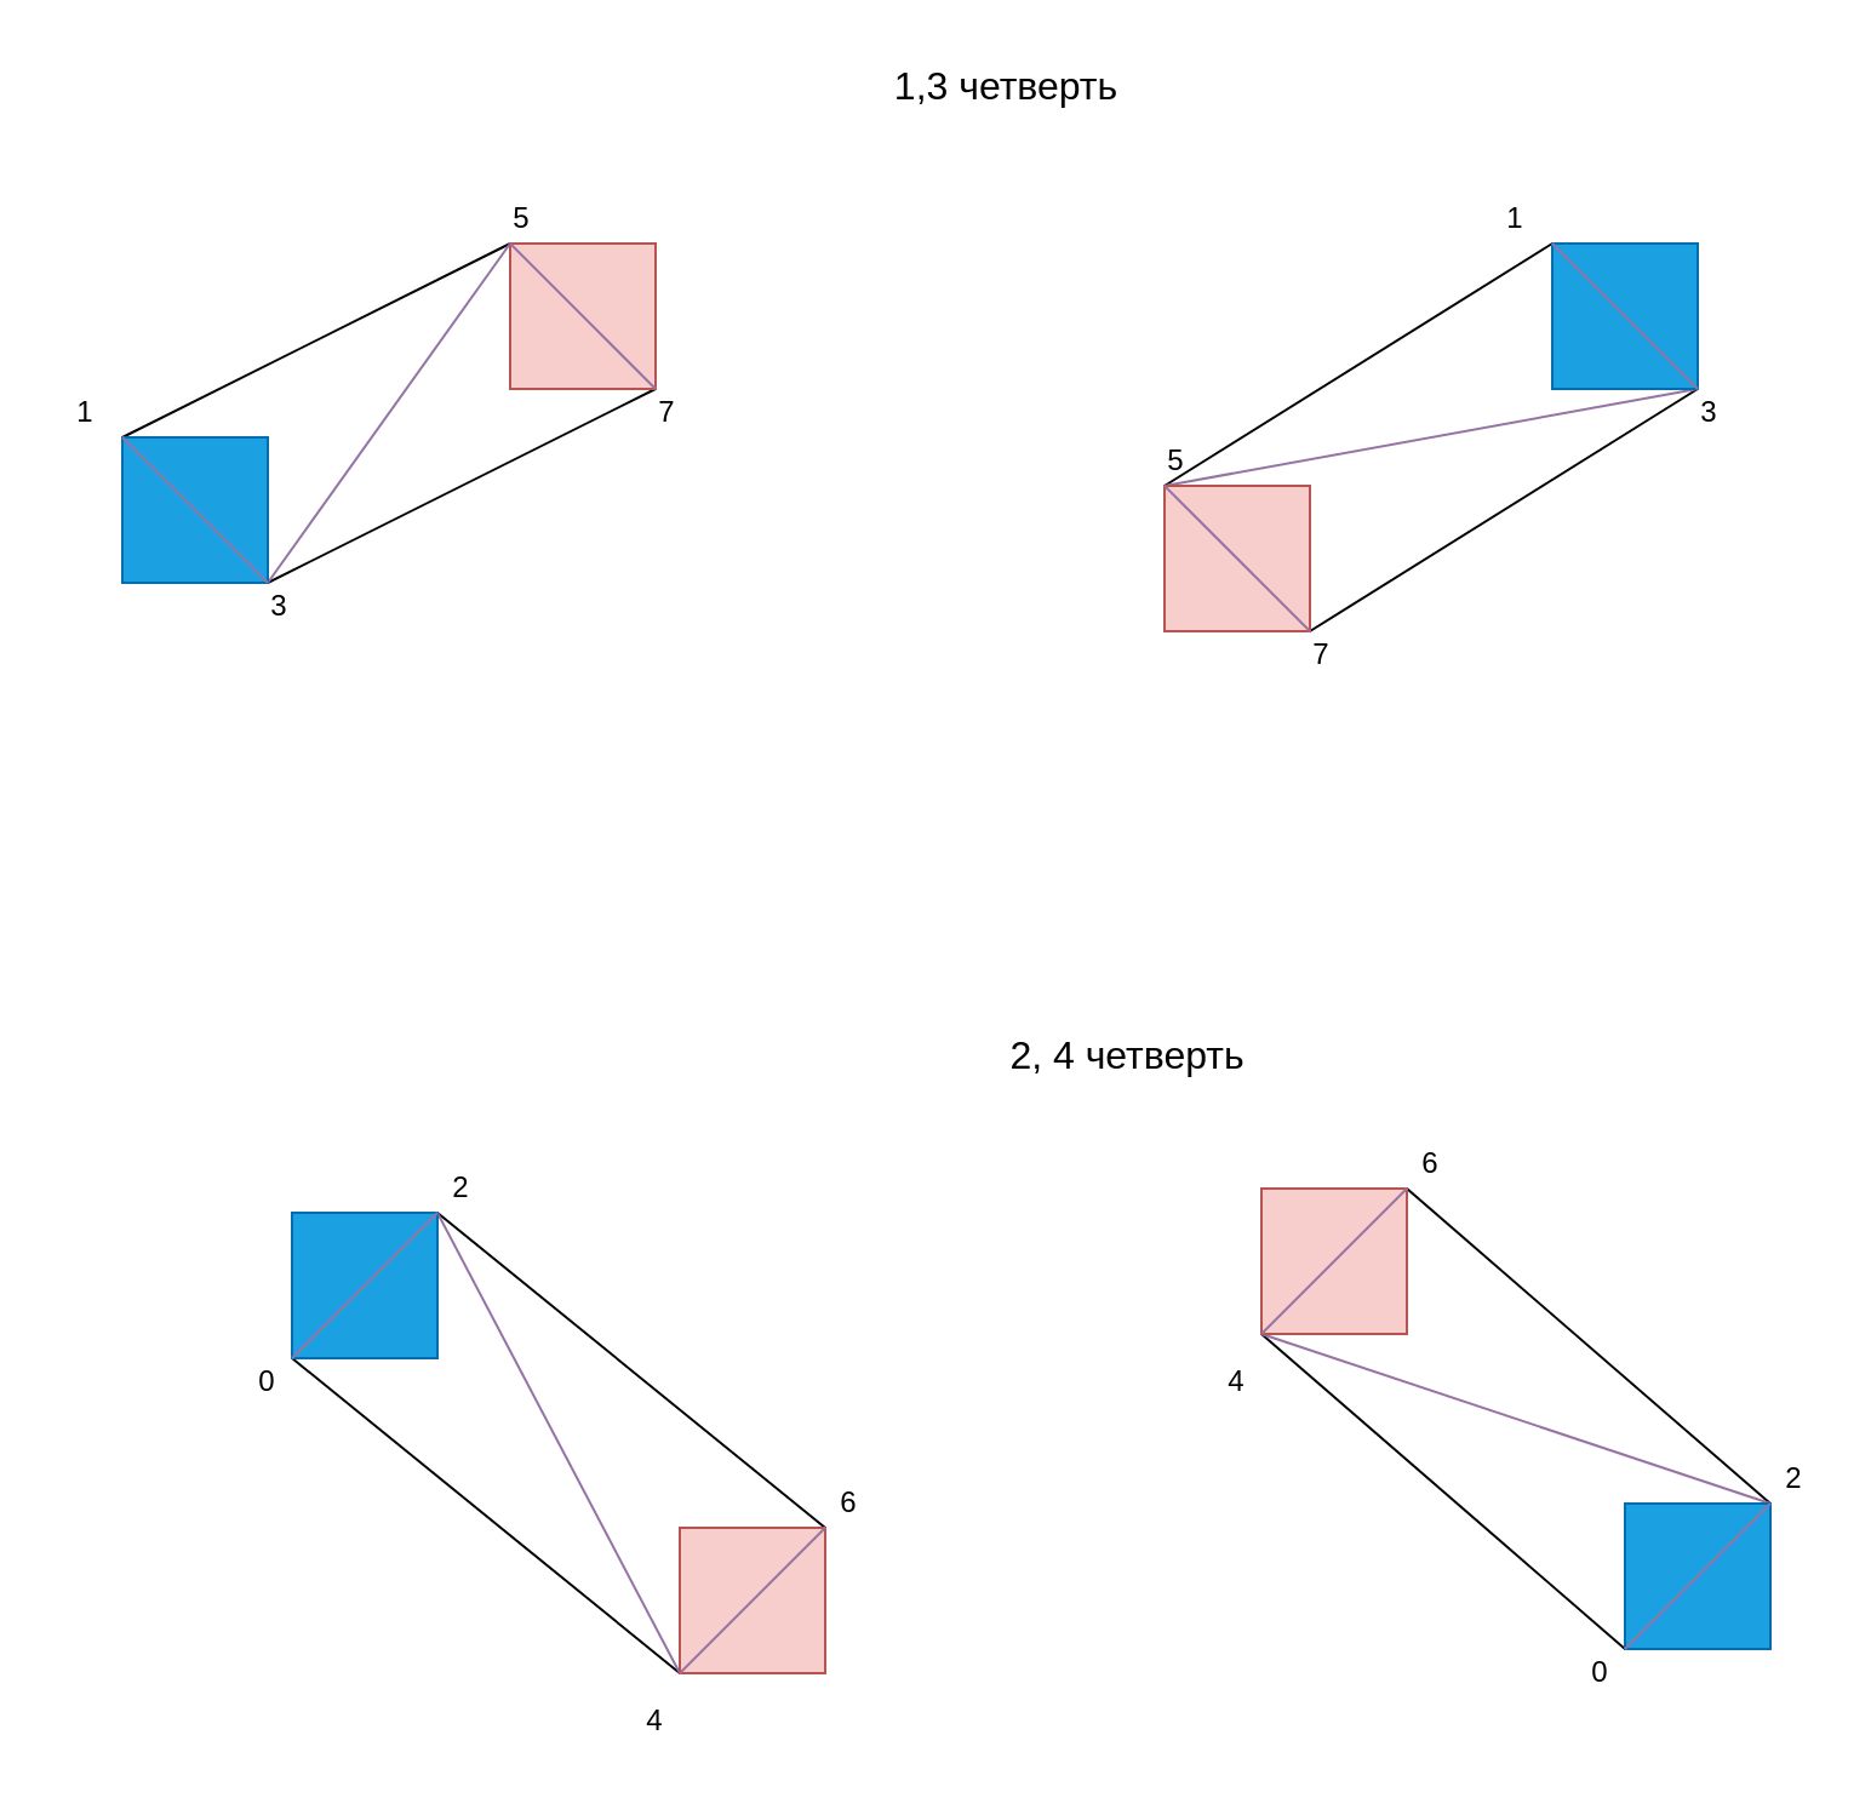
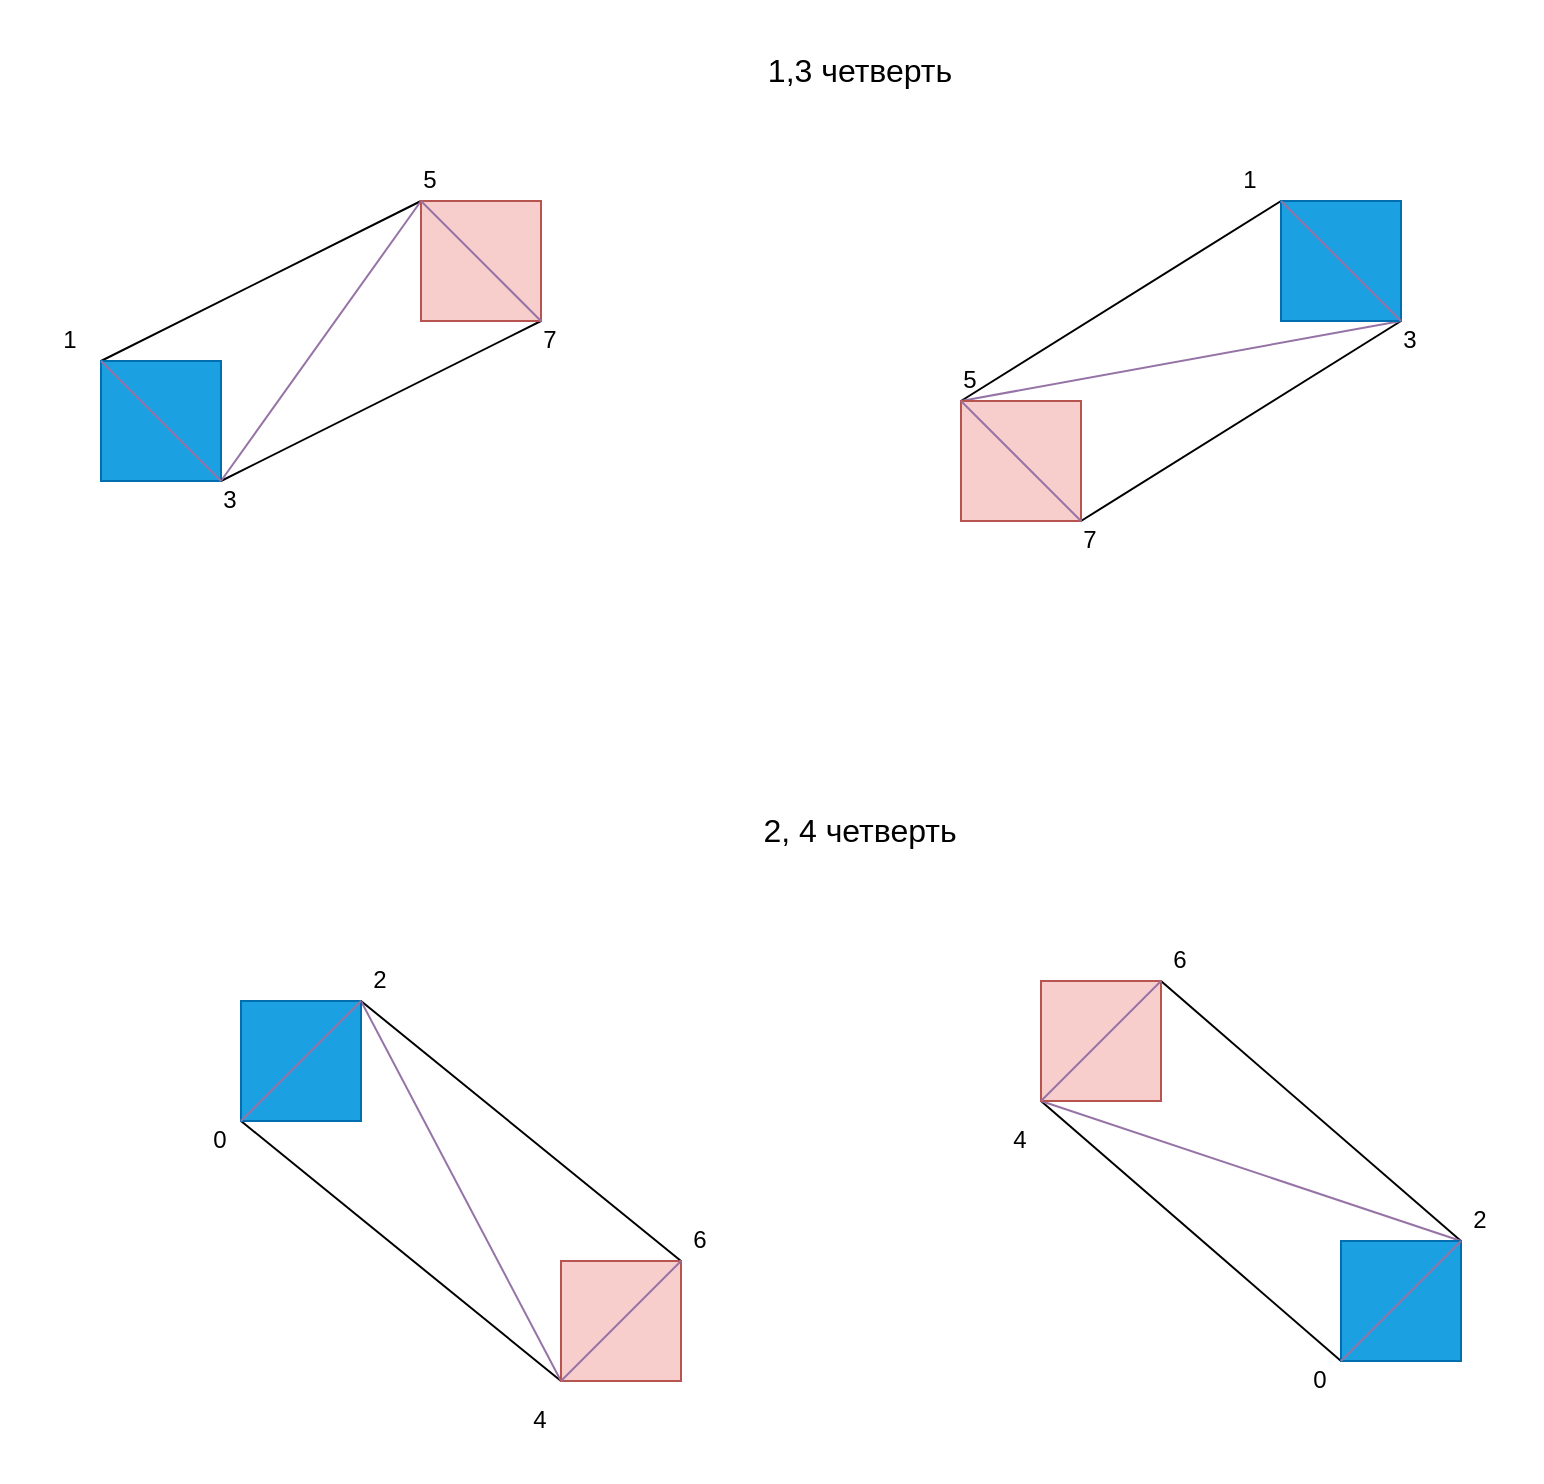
- <mxCell id="7" value="1,3 четверть" style="text;html=1;strokeColor=none;fillColor=none;align=center;verticalAlign=middle;whiteSpace=wrap;rounded=0;fontSize=16;" vertex="1" parent="1"><mxGeometry x="355" y="20" width="120" height="30" as="geometry" /></mxCell>
+ <mxCell id="7" value="1,3 четверть" style="text;html=1;strokeColor=none;fillColor=none;align=center;verticalAlign=middle;whiteSpace=wrap;rounded=0;fontSize=16;" vertex="1" parent="1"><mxGeometry x="370" y="20" width="120" height="30" as="geometry" /></mxCell>
- <mxCell id="4" value="2, 4 четверть" style="text;html=1;strokeColor=none;fillColor=none;align=center;verticalAlign=middle;whiteSpace=wrap;rounded=0;fontSize=16;" vertex="1" parent="1"><mxGeometry x="405" y="420" width="120" height="30" as="geometry" /></mxCell>
+ <mxCell id="4" value="2, 4 четверть" style="text;html=1;strokeColor=none;fillColor=none;align=center;verticalAlign=middle;whiteSpace=wrap;rounded=0;fontSize=16;" vertex="1" parent="1"><mxGeometry x="370" y="400" width="120" height="30" as="geometry" /></mxCell>
